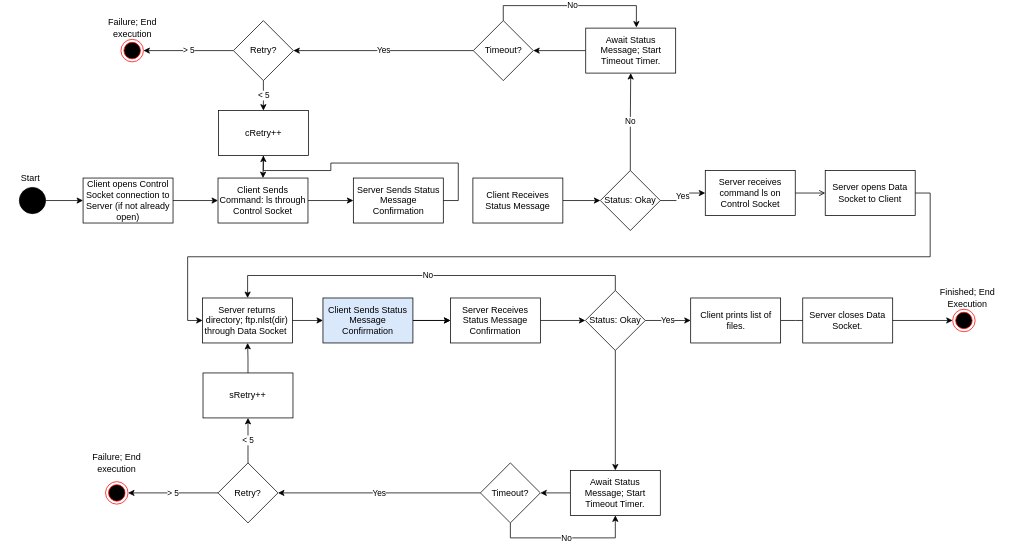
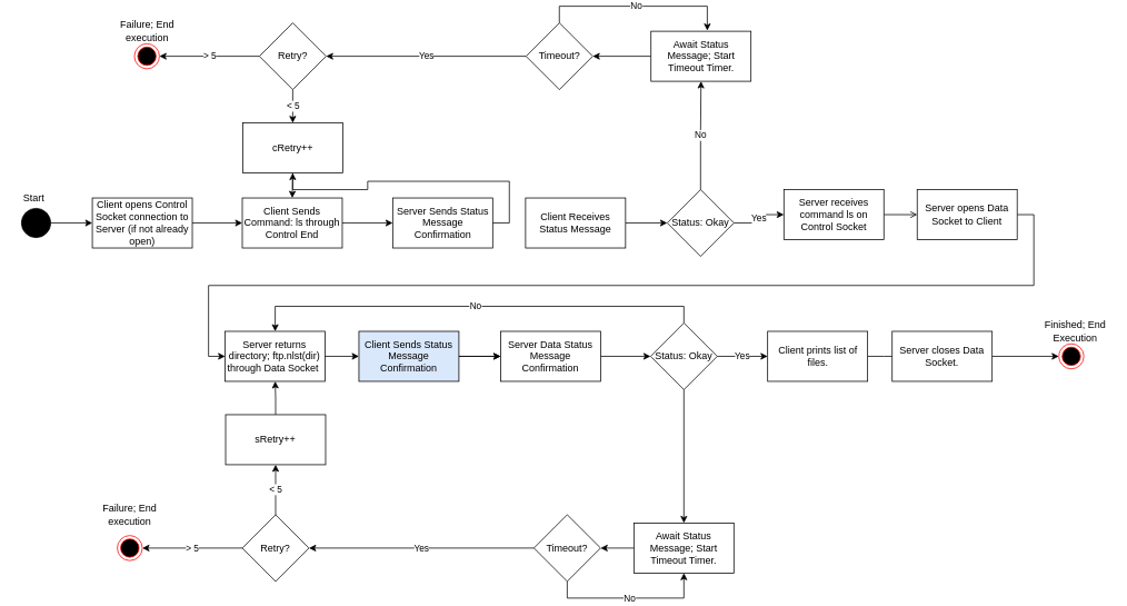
- <mxCell id="3" value="Client Sends Command: ls through Control Socket" style="rounded=0;whiteSpace=wrap;html=1;" parent="1" vertex="1"><mxGeometry x="290" y="230" width="120" height="60" as="geometry" /></mxCell>
+ <mxCell id="3" value="Client Sends Command: ls through Control End" style="rounded=0;whiteSpace=wrap;html=1;" parent="1" vertex="1"><mxGeometry x="290" y="230" width="120" height="60" as="geometry" /></mxCell>
- <mxCell id="40" value="Server Receives Status Message Confirmation" style="rounded=0;whiteSpace=wrap;html=1;" parent="1" vertex="1"><mxGeometry x="600" y="390" width="120" height="60" as="geometry" /></mxCell>
+ <mxCell id="40" value="Server Data Status Message Confirmation" style="rounded=0;whiteSpace=wrap;html=1;" parent="1" vertex="1"><mxGeometry x="600" y="390" width="120" height="60" as="geometry" /></mxCell>
